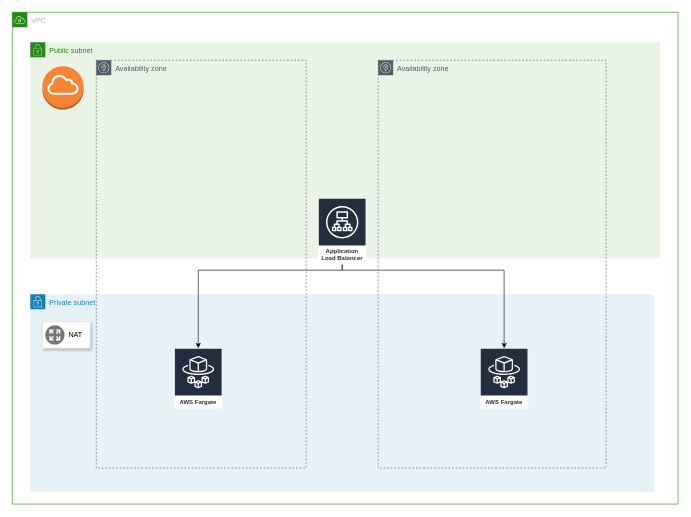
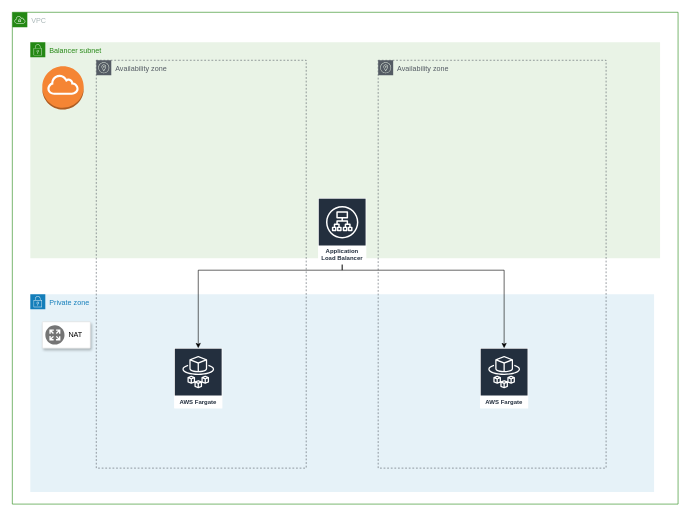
- <mxCell id="3" value="Public subnet" style="points=[[0,0],[0.25,0],[0.5,0],[0.75,0],[1,0],[1,0.25],[1,0.5],[1,0.75],[1,1],[0.75,1],[0.5,1],[0.25,1],[0,1],[0,0.75],[0,0.5],[0,0.25]];outlineConnect=0;gradientColor=none;html=1;whiteSpace=wrap;fontSize=12;fontStyle=0;shape=mxgraph.aws4.group;grIcon=mxgraph.aws4.group_security_group;grStroke=0;strokeColor=#248814;fillColor=#E9F3E6;verticalAlign=top;align=left;spacingLeft=30;fontColor=#248814;dashed=0;" parent="1" vertex="1"><mxGeometry x="50" y="70" width="1050" height="360" as="geometry" /></mxCell>
+ <mxCell id="3" value="Balancer subnet" style="points=[[0,0],[0.25,0],[0.5,0],[0.75,0],[1,0],[1,0.25],[1,0.5],[1,0.75],[1,1],[0.75,1],[0.5,1],[0.25,1],[0,1],[0,0.75],[0,0.5],[0,0.25]];outlineConnect=0;gradientColor=none;html=1;whiteSpace=wrap;fontSize=12;fontStyle=0;shape=mxgraph.aws4.group;grIcon=mxgraph.aws4.group_security_group;grStroke=0;strokeColor=#248814;fillColor=#E9F3E6;verticalAlign=top;align=left;spacingLeft=30;fontColor=#248814;dashed=0;" parent="1" vertex="1"><mxGeometry x="50" y="70" width="1050" height="360" as="geometry" /></mxCell>
- <mxCell id="4" value="Private subnet" style="points=[[0,0],[0.25,0],[0.5,0],[0.75,0],[1,0],[1,0.25],[1,0.5],[1,0.75],[1,1],[0.75,1],[0.5,1],[0.25,1],[0,1],[0,0.75],[0,0.5],[0,0.25]];outlineConnect=0;gradientColor=none;html=1;whiteSpace=wrap;fontSize=12;fontStyle=0;shape=mxgraph.aws4.group;grIcon=mxgraph.aws4.group_security_group;grStroke=0;strokeColor=#147EBA;fillColor=#E6F2F8;verticalAlign=top;align=left;spacingLeft=30;fontColor=#147EBA;dashed=0;" parent="1" vertex="1"><mxGeometry x="50" y="490" width="1040" height="330" as="geometry" /></mxCell>
+ <mxCell id="4" value="Private zone" style="points=[[0,0],[0.25,0],[0.5,0],[0.75,0],[1,0],[1,0.25],[1,0.5],[1,0.75],[1,1],[0.75,1],[0.5,1],[0.25,1],[0,1],[0,0.75],[0,0.5],[0,0.25]];outlineConnect=0;gradientColor=none;html=1;whiteSpace=wrap;fontSize=12;fontStyle=0;shape=mxgraph.aws4.group;grIcon=mxgraph.aws4.group_security_group;grStroke=0;strokeColor=#147EBA;fillColor=#E6F2F8;verticalAlign=top;align=left;spacingLeft=30;fontColor=#147EBA;dashed=0;" parent="1" vertex="1"><mxGeometry x="50" y="490" width="1040" height="330" as="geometry" /></mxCell>
